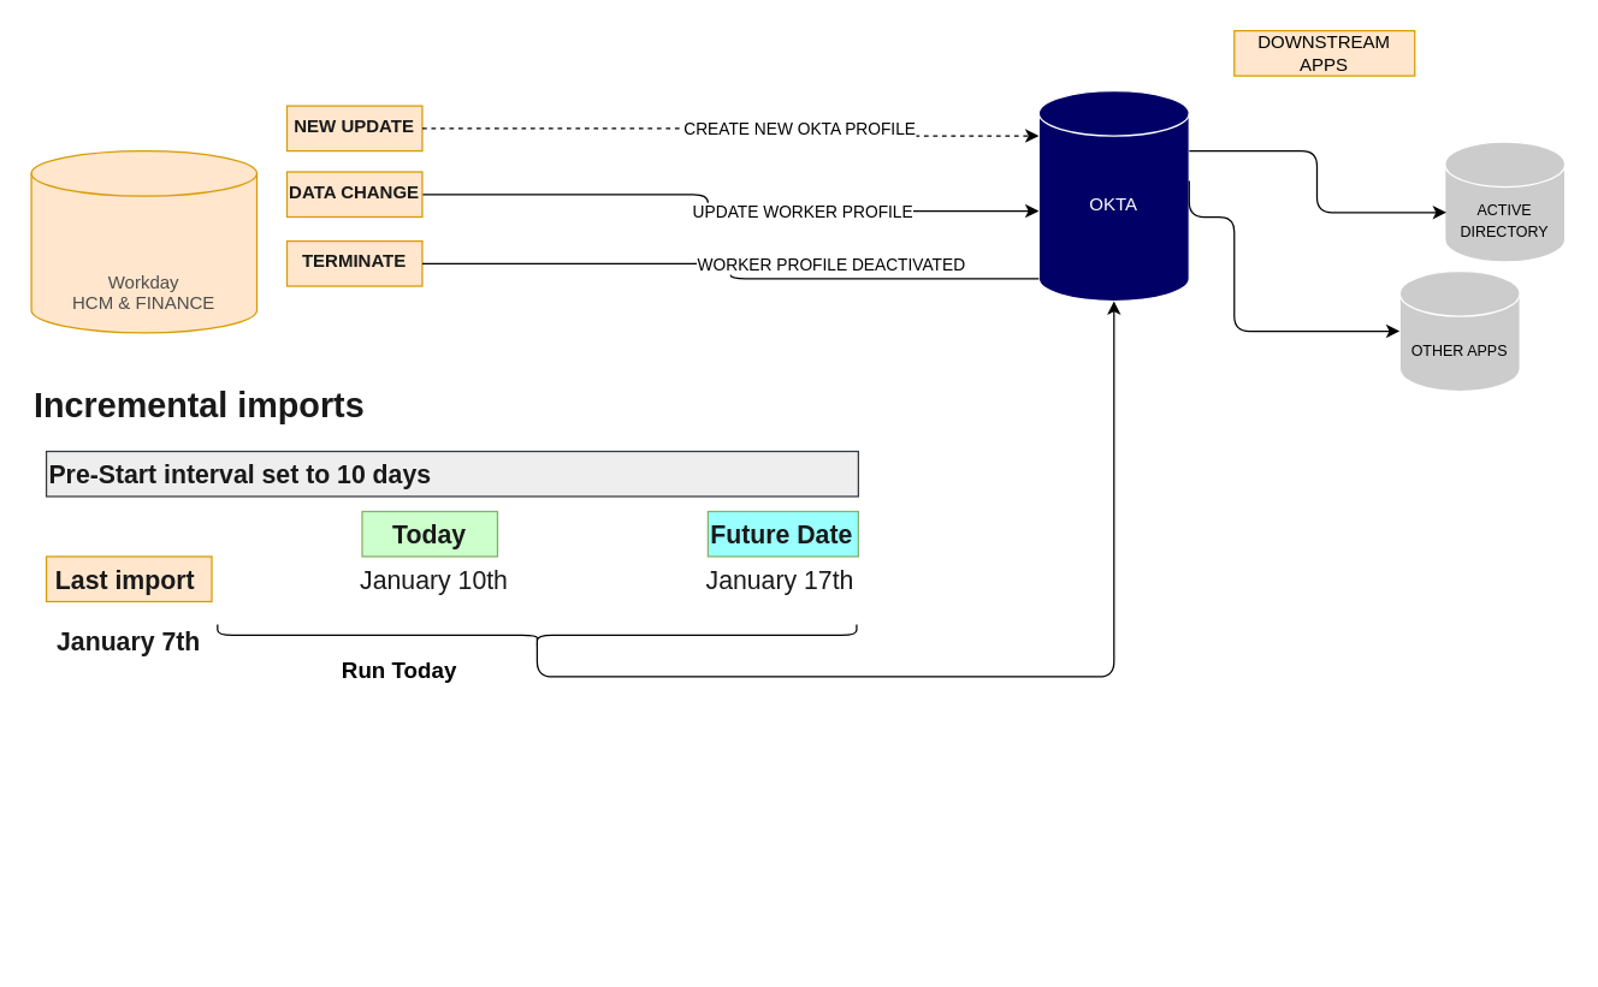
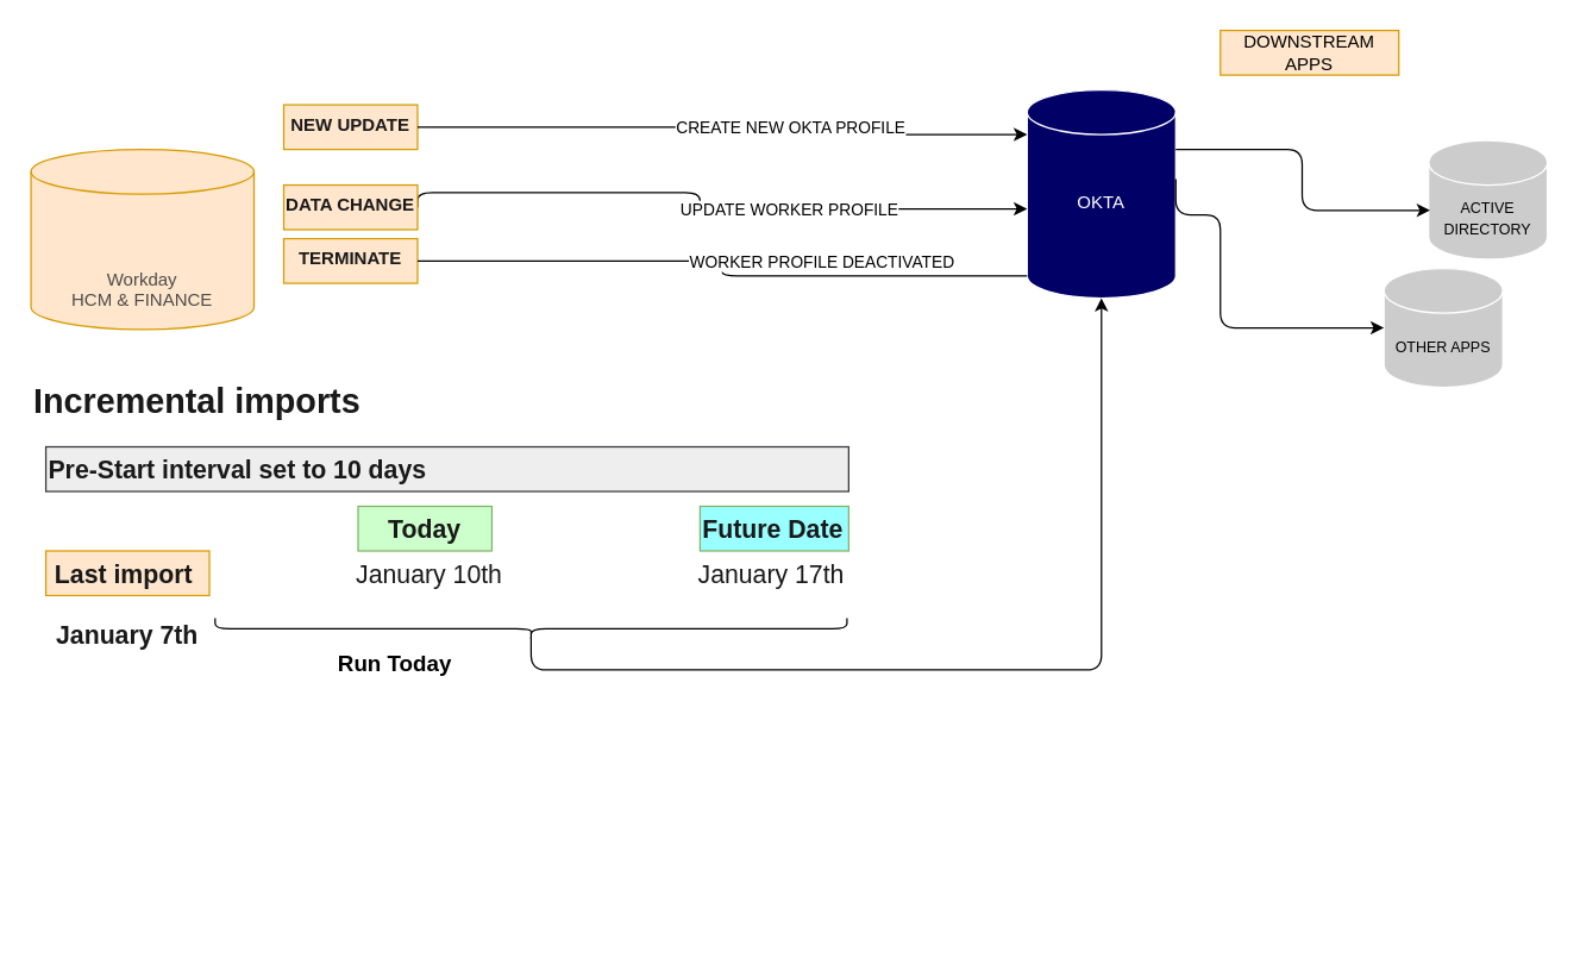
- <mxCell id="16" style="edgeStyle=orthogonalEdgeStyle;rounded=1;orthogonalLoop=1;jettySize=auto;html=1;entryX=0;entryY=0;entryDx=0;entryDy=30;entryPerimeter=0;curved=0;dashed=1;" parent="1" source="15" target="4" edge="1"><mxGeometry relative="1" as="geometry" /></mxCell>
+ <mxCell id="16" style="edgeStyle=orthogonalEdgeStyle;rounded=1;orthogonalLoop=1;jettySize=auto;html=1;entryX=0;entryY=0;entryDx=0;entryDy=30;entryPerimeter=0;curved=0;" parent="1" source="15" target="4" edge="1"><mxGeometry relative="1" as="geometry" /></mxCell>
- <mxCell id="25" value="&lt;font size=&quot;1&quot; face=&quot;Aeonik Regular, Helvetica, Arial, sans-serif&quot; color=&quot;#191919&quot;&gt;&lt;b style=&quot;font-size: 12px;&quot;&gt;DATA CHANGE&lt;/b&gt;&lt;/font&gt;" style="text;whiteSpace=wrap;html=1;fillColor=#ffe6cc;strokeColor=#d79b00;align=center;" parent="1" vertex="1"><mxGeometry x="190" y="113.95" width="90" height="30" as="geometry" /></mxCell>
+ <mxCell id="25" value="&lt;font size=&quot;1&quot; face=&quot;Aeonik Regular, Helvetica, Arial, sans-serif&quot; color=&quot;#191919&quot;&gt;&lt;b style=&quot;font-size: 12px;&quot;&gt;DATA CHANGE&lt;/b&gt;&lt;/font&gt;" style="text;whiteSpace=wrap;html=1;fillColor=#ffe6cc;strokeColor=#d79b00;align=center;" parent="1" vertex="1"><mxGeometry x="190" y="123.95" width="90" height="30" as="geometry" /></mxCell>
